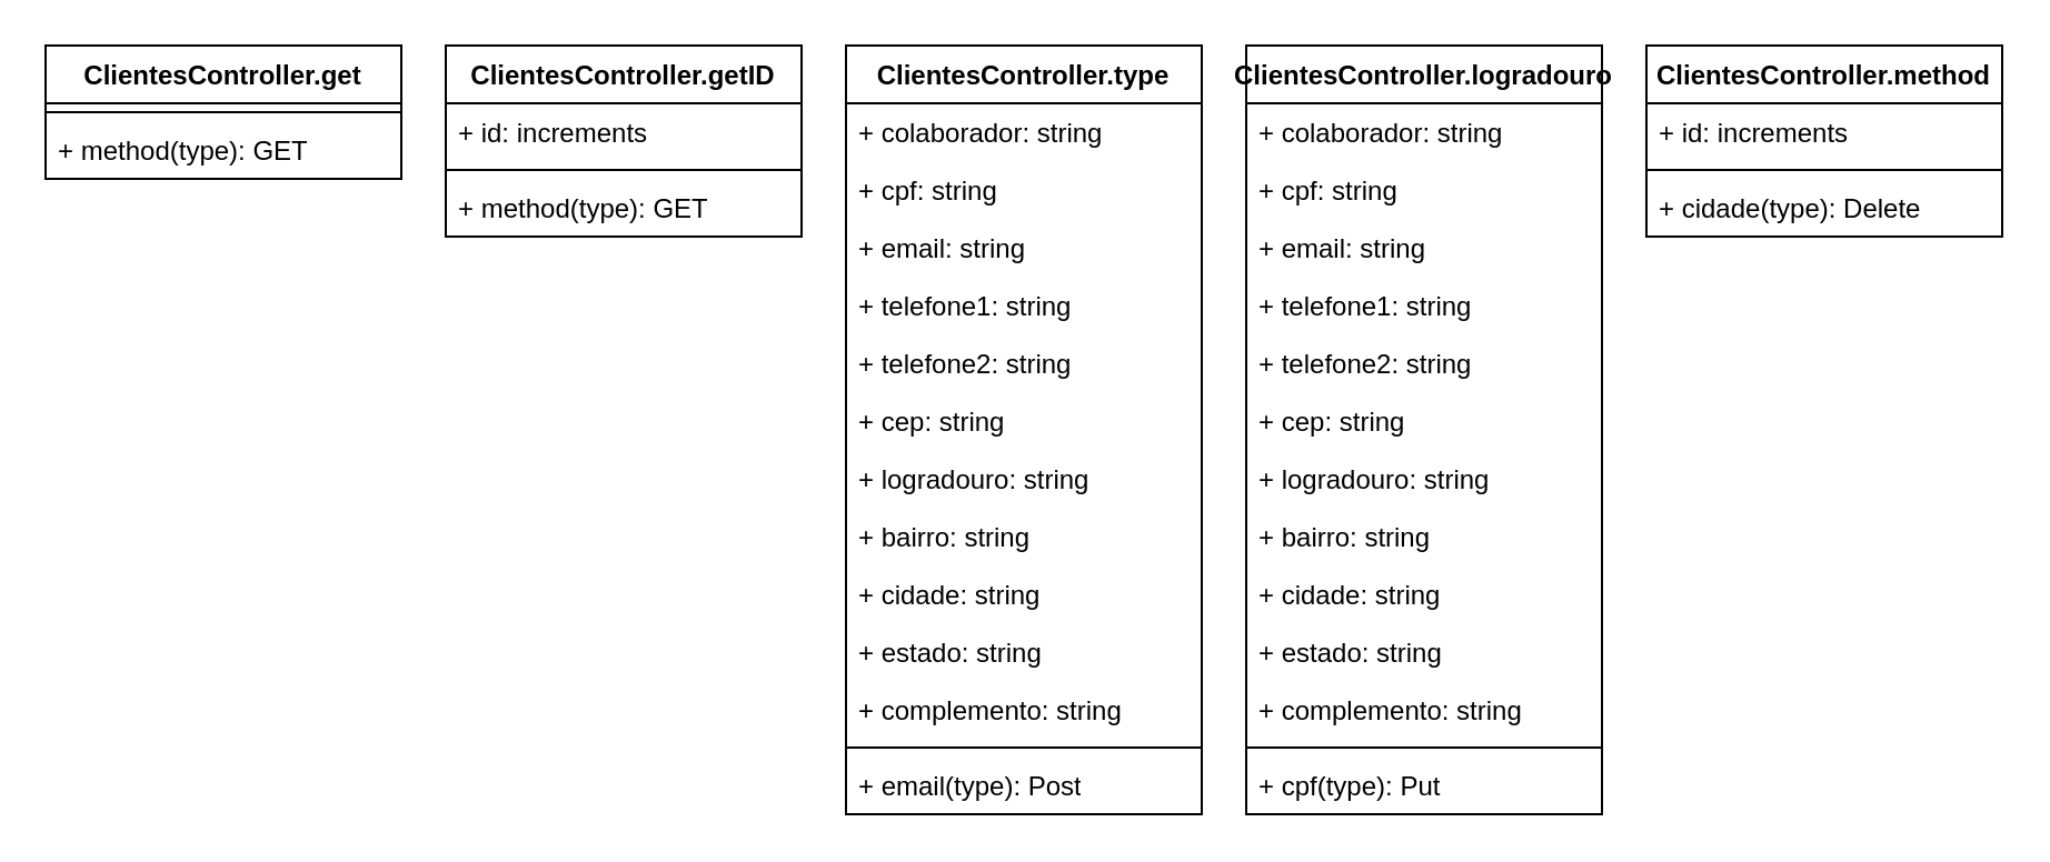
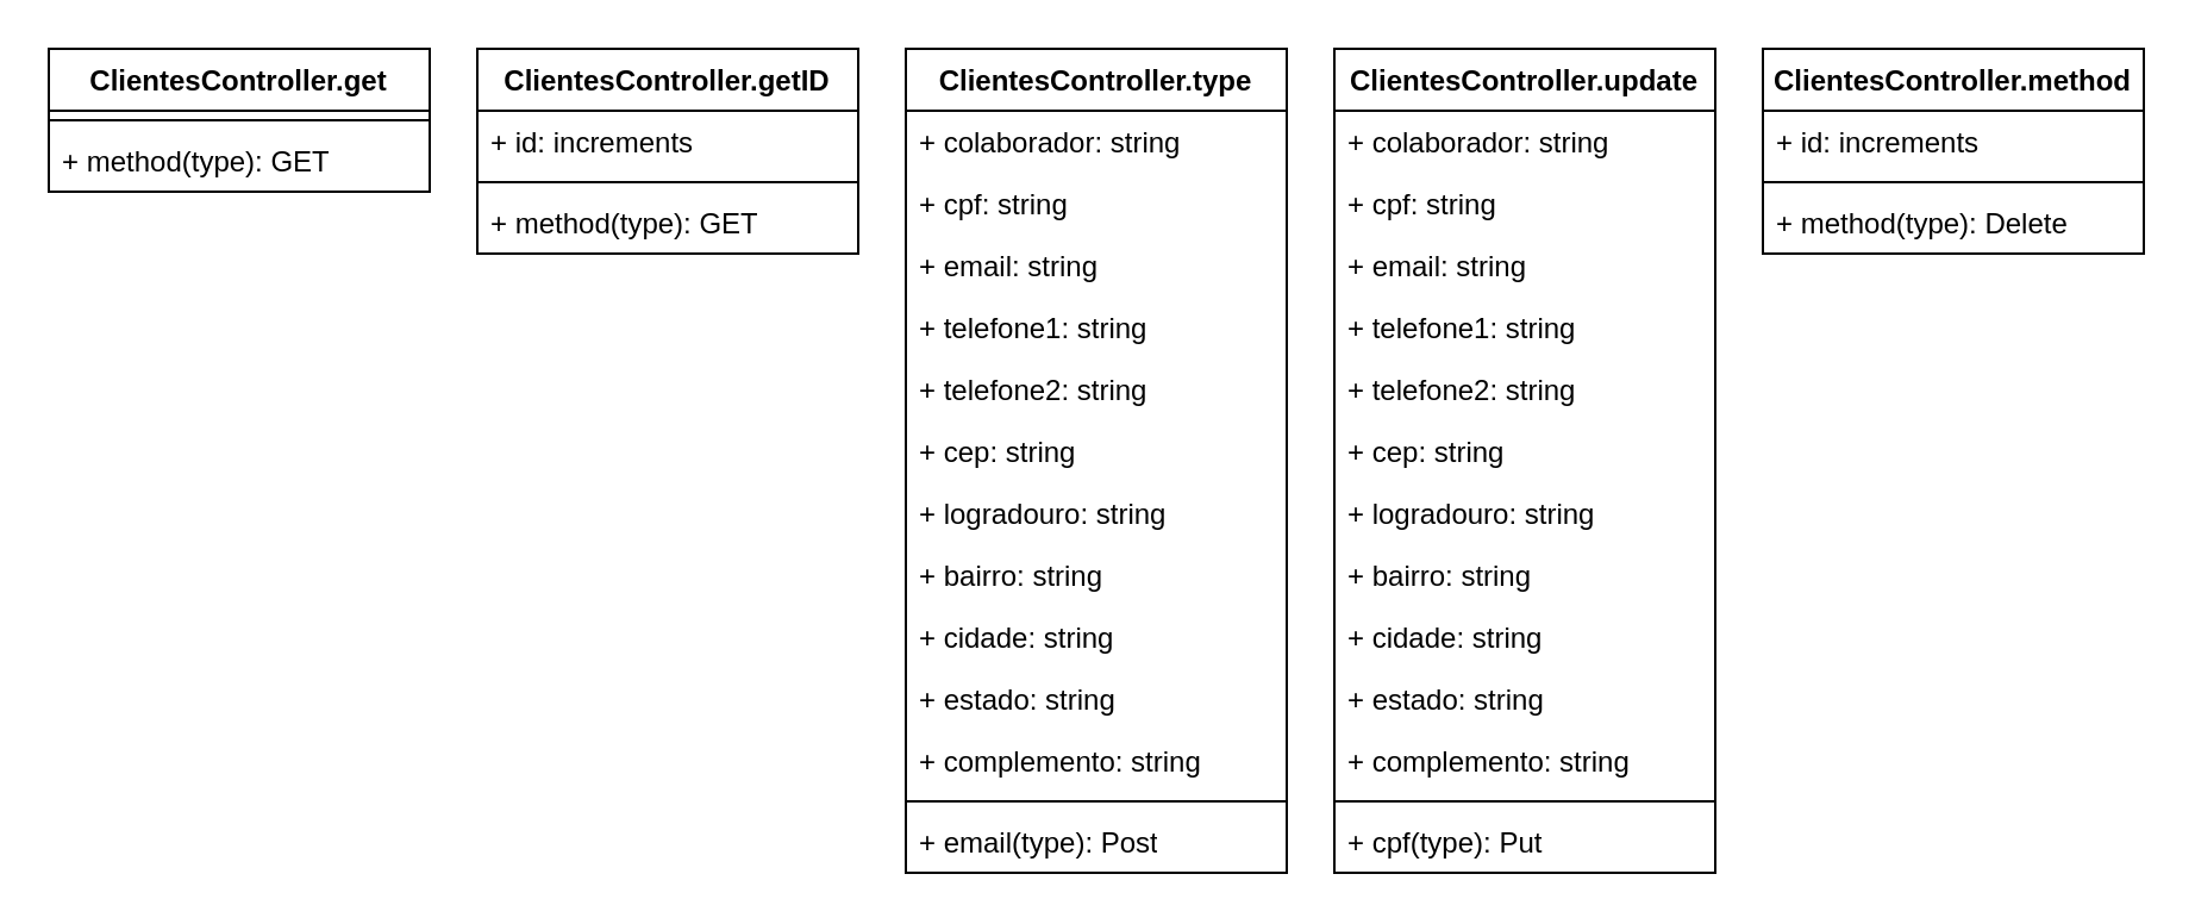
- <mxCell id="27" value="ClientesController.logradouro" style="swimlane;fontStyle=1;align=center;verticalAlign=top;childLayout=stackLayout;horizontal=1;startSize=26;horizontalStack=0;resizeParent=1;resizeParentMax=0;resizeLast=0;collapsible=1;marginBottom=0;whiteSpace=wrap;html=1;" vertex="1" parent="1"><mxGeometry x="560" y="20" width="160" height="346" as="geometry" /></mxCell>
+ <mxCell id="27" value="ClientesController.update" style="swimlane;fontStyle=1;align=center;verticalAlign=top;childLayout=stackLayout;horizontal=1;startSize=26;horizontalStack=0;resizeParent=1;resizeParentMax=0;resizeLast=0;collapsible=1;marginBottom=0;whiteSpace=wrap;html=1;" vertex="1" parent="1"><mxGeometry x="560" y="20" width="160" height="346" as="geometry" /></mxCell>
- <mxCell id="26" value="+ cidade(type): Delete" style="text;strokeColor=none;fillColor=none;align=left;verticalAlign=top;spacingLeft=4;spacingRight=4;overflow=hidden;rotatable=0;points=[[0,0.5],[1,0.5]];portConstraint=eastwest;whiteSpace=wrap;html=1;" vertex="1" parent="23"><mxGeometry y="60" width="160" height="26" as="geometry" /></mxCell>
+ <mxCell id="26" value="+ method(type): Delete" style="text;strokeColor=none;fillColor=none;align=left;verticalAlign=top;spacingLeft=4;spacingRight=4;overflow=hidden;rotatable=0;points=[[0,0.5],[1,0.5]];portConstraint=eastwest;whiteSpace=wrap;html=1;" vertex="1" parent="23"><mxGeometry y="60" width="160" height="26" as="geometry" /></mxCell>
